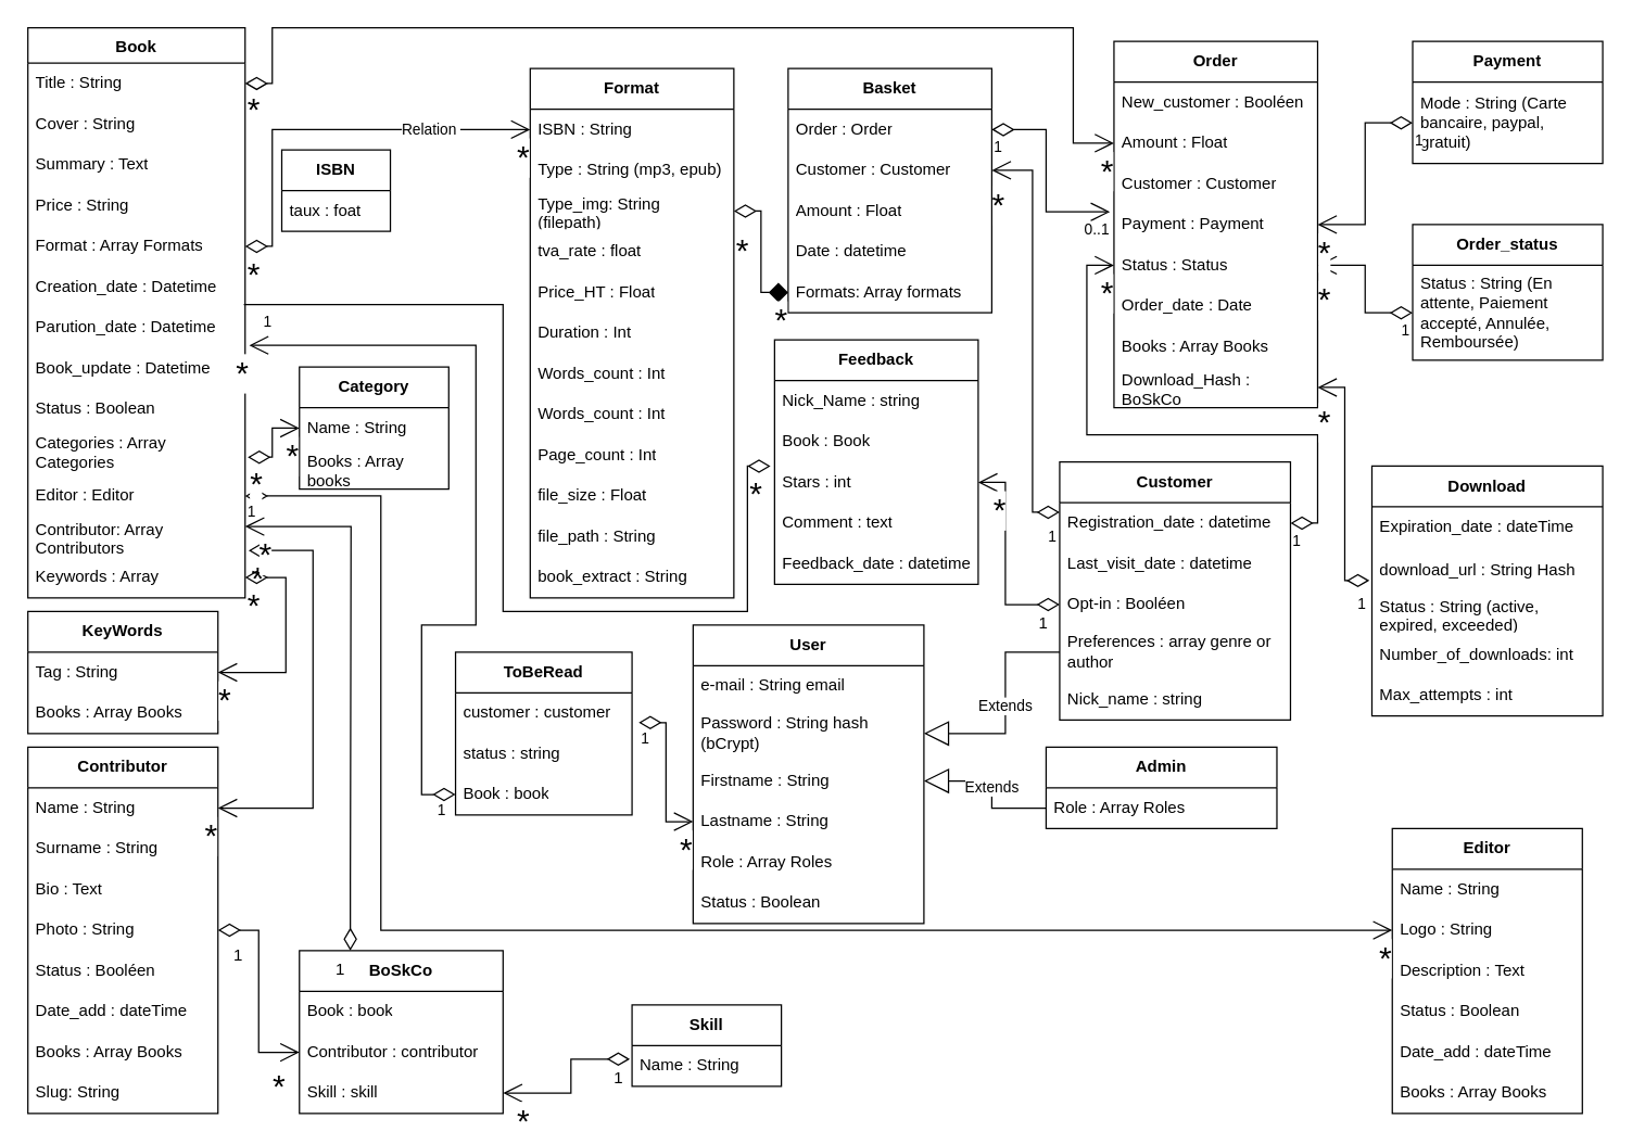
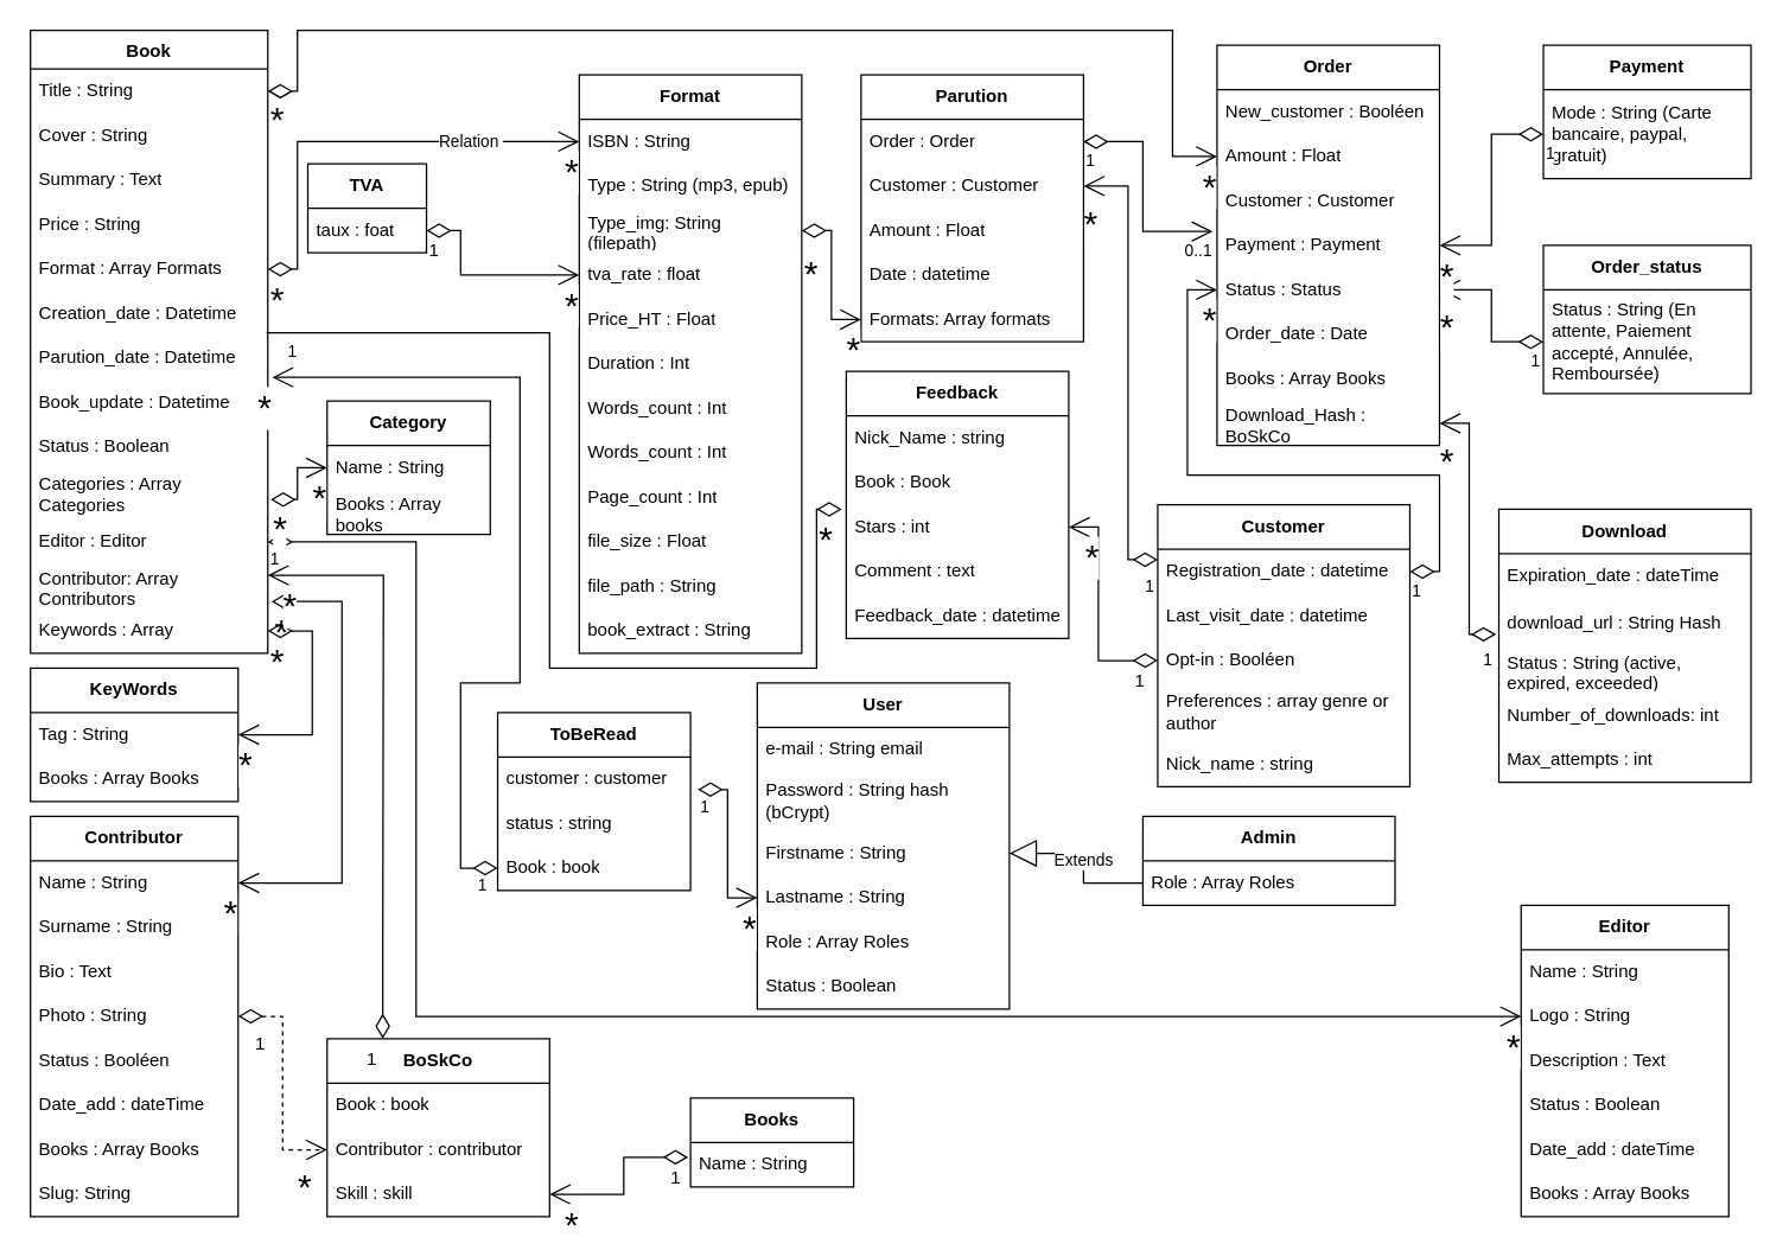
- <mxCell id="53" value="&lt;b&gt;Basket&lt;/b&gt;" style="swimlane;fontStyle=0;childLayout=stackLayout;horizontal=1;startSize=30;horizontalStack=0;resizeParent=1;resizeParentMax=0;resizeLast=0;collapsible=1;marginBottom=0;whiteSpace=wrap;html=1;" parent="1" vertex="1"><mxGeometry x="580" y="50" width="150" height="180" as="geometry" /></mxCell>
+ <mxCell id="53" value="&lt;b&gt;Parution&lt;/b&gt;" style="swimlane;fontStyle=0;childLayout=stackLayout;horizontal=1;startSize=30;horizontalStack=0;resizeParent=1;resizeParentMax=0;resizeLast=0;collapsible=1;marginBottom=0;whiteSpace=wrap;html=1;" parent="1" vertex="1"><mxGeometry x="580" y="50" width="150" height="180" as="geometry" /></mxCell>
- <mxCell id="146" value="&lt;b&gt;ISBN&lt;/b&gt;" style="swimlane;fontStyle=0;childLayout=stackLayout;horizontal=1;startSize=30;horizontalStack=0;resizeParent=1;resizeParentMax=0;resizeLast=0;collapsible=1;marginBottom=0;whiteSpace=wrap;html=1;" vertex="1" parent="1"><mxGeometry x="207" y="110" width="80" height="60" as="geometry" /></mxCell>
+ <mxCell id="146" value="&lt;b&gt;TVA&lt;/b&gt;" style="swimlane;fontStyle=0;childLayout=stackLayout;horizontal=1;startSize=30;horizontalStack=0;resizeParent=1;resizeParentMax=0;resizeLast=0;collapsible=1;marginBottom=0;whiteSpace=wrap;html=1;" vertex="1" parent="1"><mxGeometry x="207" y="110" width="80" height="60" as="geometry" /></mxCell>
+ <mxCell id="148" value="" style="endArrow=open;html=1;endSize=12;startArrow=diamondThin;startSize=14;startFill=0;edgeStyle=orthogonalEdgeStyle;rounded=0;exitX=1;exitY=0.5;exitDx=0;exitDy=0;entryX=0;entryY=0.5;entryDx=0;entryDy=0;" edge="1" parent="1" source="147" target="22"><mxGeometry x="-0.068" relative="1" as="geometry"><mxPoint x="200" y="293" as="sourcePoint" /><mxPoint x="360" y="217" as="targetPoint" /><mxPoint as="offset" /><Array as="points"><mxPoint x="310" y="155" /><mxPoint x="310" y="185" /></Array></mxGeometry></mxCell>
+ <mxCell id="149" value="&lt;font style=&quot;font-size: 12px;&quot;&gt;1&lt;/font&gt;" style="edgeLabel;resizable=0;html=1;align=left;verticalAlign=top;" connectable="0" vertex="1" parent="148"><mxGeometry x="-1" relative="1" as="geometry" /></mxCell>
+ <mxCell id="150" value="&lt;font style=&quot;font-size: 24px;&quot;&gt;*&lt;/font&gt;" style="edgeLabel;resizable=0;html=1;align=right;verticalAlign=top;" connectable="0" vertex="1" parent="148"><mxGeometry x="1" relative="1" as="geometry" /></mxCell>
- <mxCell id="82" value="" style="endArrow=diamond;html=1;endSize=12;startArrow=diamondThin;startSize=14;startFill=0;edgeStyle=orthogonalEdgeStyle;rounded=0;entryX=0;entryY=0.5;entryDx=0;entryDy=0;exitX=1;exitY=0.5;exitDx=0;exitDy=0;" parent="1" source="21" target="58" edge="1"><mxGeometry x="-0.125" relative="1" as="geometry"><mxPoint x="190" y="460" as="sourcePoint" /><mxPoint x="340" y="245" as="targetPoint" /><Array as="points"><mxPoint x="560" y="155" /><mxPoint x="560" y="215" /></Array><mxPoint as="offset" /></mxGeometry></mxCell>
+ <mxCell id="82" value="" style="endArrow=open;html=1;endSize=12;startArrow=diamondThin;startSize=14;startFill=0;edgeStyle=orthogonalEdgeStyle;rounded=0;entryX=0;entryY=0.5;entryDx=0;entryDy=0;exitX=1;exitY=0.5;exitDx=0;exitDy=0;" parent="1" source="21" target="58" edge="1"><mxGeometry x="-0.125" relative="1" as="geometry"><mxPoint x="190" y="460" as="sourcePoint" /><mxPoint x="340" y="245" as="targetPoint" /><Array as="points"><mxPoint x="560" y="155" /><mxPoint x="560" y="215" /></Array><mxPoint as="offset" /></mxGeometry></mxCell>
- <mxCell id="118" value="Extends" style="endArrow=block;endSize=16;endFill=0;html=1;rounded=0;entryX=1;entryY=0.5;entryDx=0;entryDy=0;exitX=0;exitY=0.5;exitDx=0;exitDy=0;" parent="1" source="38" target="111" edge="1"><mxGeometry width="160" relative="1" as="geometry"><mxPoint x="790" y="500" as="sourcePoint" /><mxPoint x="730" y="380" as="targetPoint" /><Array as="points"><mxPoint x="740" y="480" /><mxPoint x="740" y="540" /></Array></mxGeometry></mxCell>
- <mxCell id="168" value="" style="endArrow=open;html=1;endSize=12;startArrow=diamondThin;startSize=14;startFill=0;edgeStyle=orthogonalEdgeStyle;rounded=0;entryX=0;entryY=0.5;entryDx=0;entryDy=0;exitX=1;exitY=0.5;exitDx=0;exitDy=0;" edge="1" parent="1" source="6" target="163"><mxGeometry x="-0.204" relative="1" as="geometry"><mxPoint x="273" y="620" as="sourcePoint" /><mxPoint x="180" y="645" as="targetPoint" /><Array as="points"><mxPoint x="190" y="685" /><mxPoint x="190" y="775" /></Array><mxPoint as="offset" /></mxGeometry></mxCell>
+ <mxCell id="168" value="" style="endArrow=open;html=1;endSize=12;startArrow=diamondThin;startSize=14;startFill=0;edgeStyle=orthogonalEdgeStyle;rounded=0;entryX=0;entryY=0.5;entryDx=0;entryDy=0;exitX=1;exitY=0.5;exitDx=0;exitDy=0;dashed=1;" edge="1" parent="1" source="6" target="163"><mxGeometry x="-0.204" relative="1" as="geometry"><mxPoint x="273" y="620" as="sourcePoint" /><mxPoint x="180" y="645" as="targetPoint" /><Array as="points"><mxPoint x="190" y="685" /><mxPoint x="190" y="775" /></Array><mxPoint as="offset" /></mxGeometry></mxCell>
- <mxCell id="144" value="&lt;b&gt;Skill&lt;/b&gt;" style="swimlane;fontStyle=0;childLayout=stackLayout;horizontal=1;startSize=30;horizontalStack=0;resizeParent=1;resizeParentMax=0;resizeLast=0;collapsible=1;marginBottom=0;whiteSpace=wrap;html=1;" parent="1" vertex="1"><mxGeometry x="465" y="740" width="110" height="60" as="geometry" /></mxCell>
+ <mxCell id="144" value="&lt;b&gt;Books&lt;/b&gt;" style="swimlane;fontStyle=0;childLayout=stackLayout;horizontal=1;startSize=30;horizontalStack=0;resizeParent=1;resizeParentMax=0;resizeLast=0;collapsible=1;marginBottom=0;whiteSpace=wrap;html=1;" parent="1" vertex="1"><mxGeometry x="465" y="740" width="110" height="60" as="geometry" /></mxCell>
